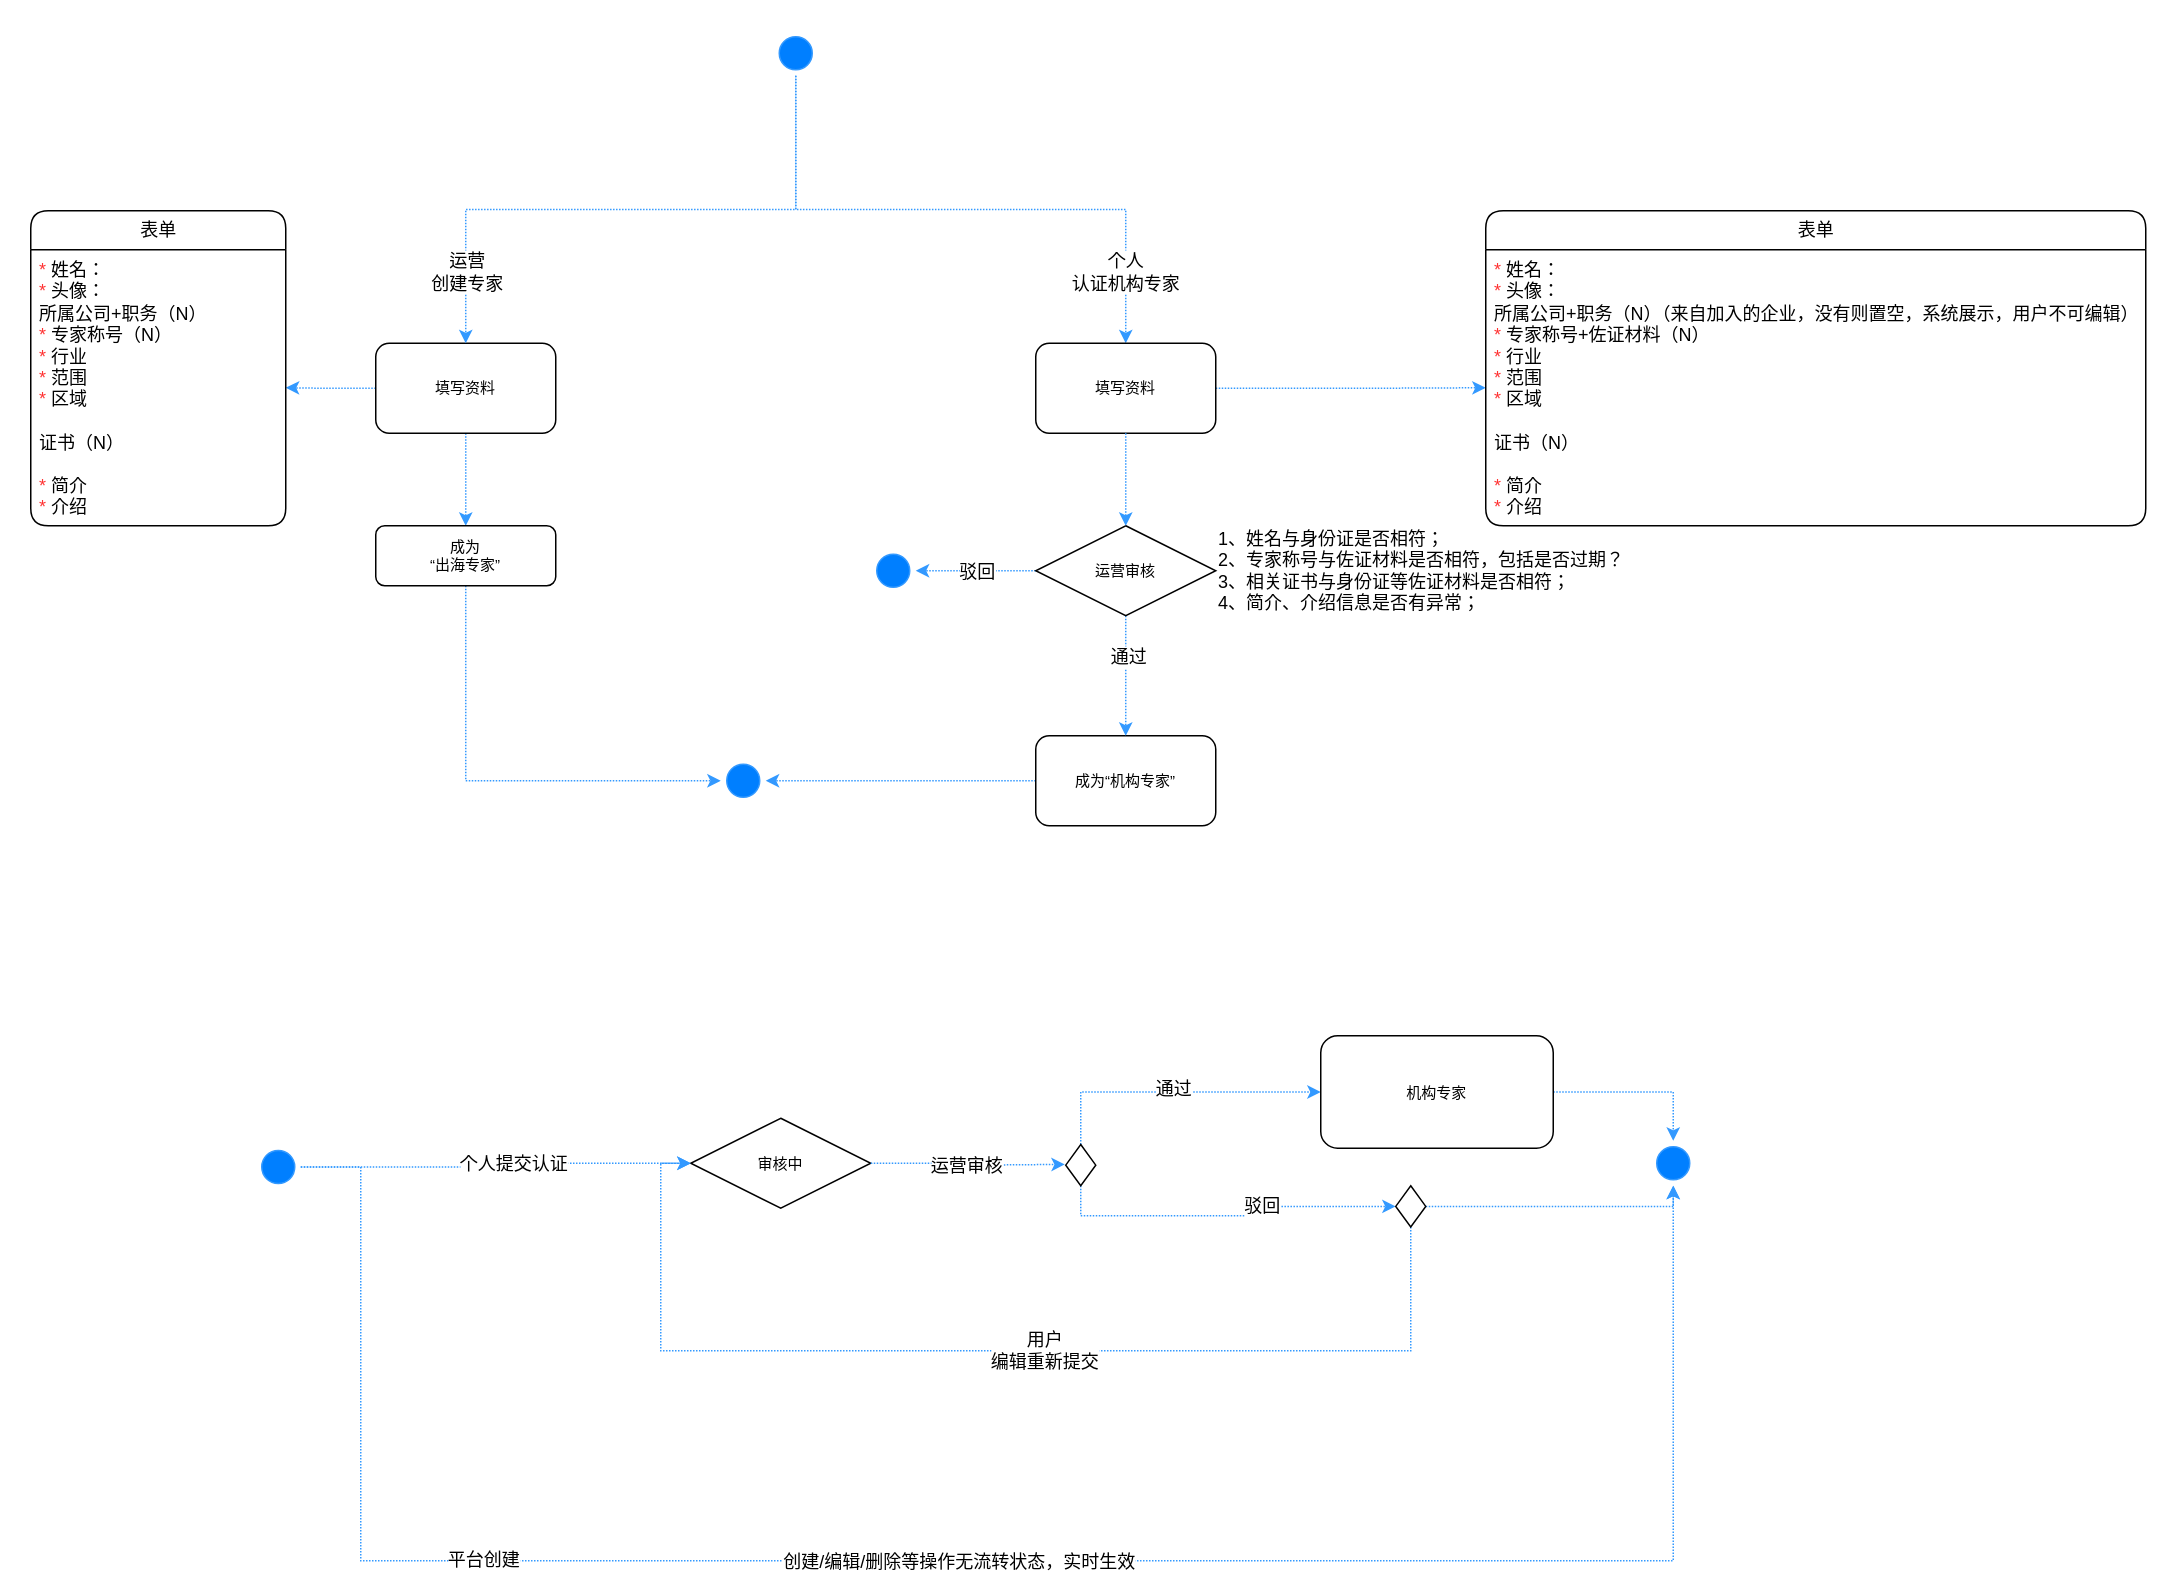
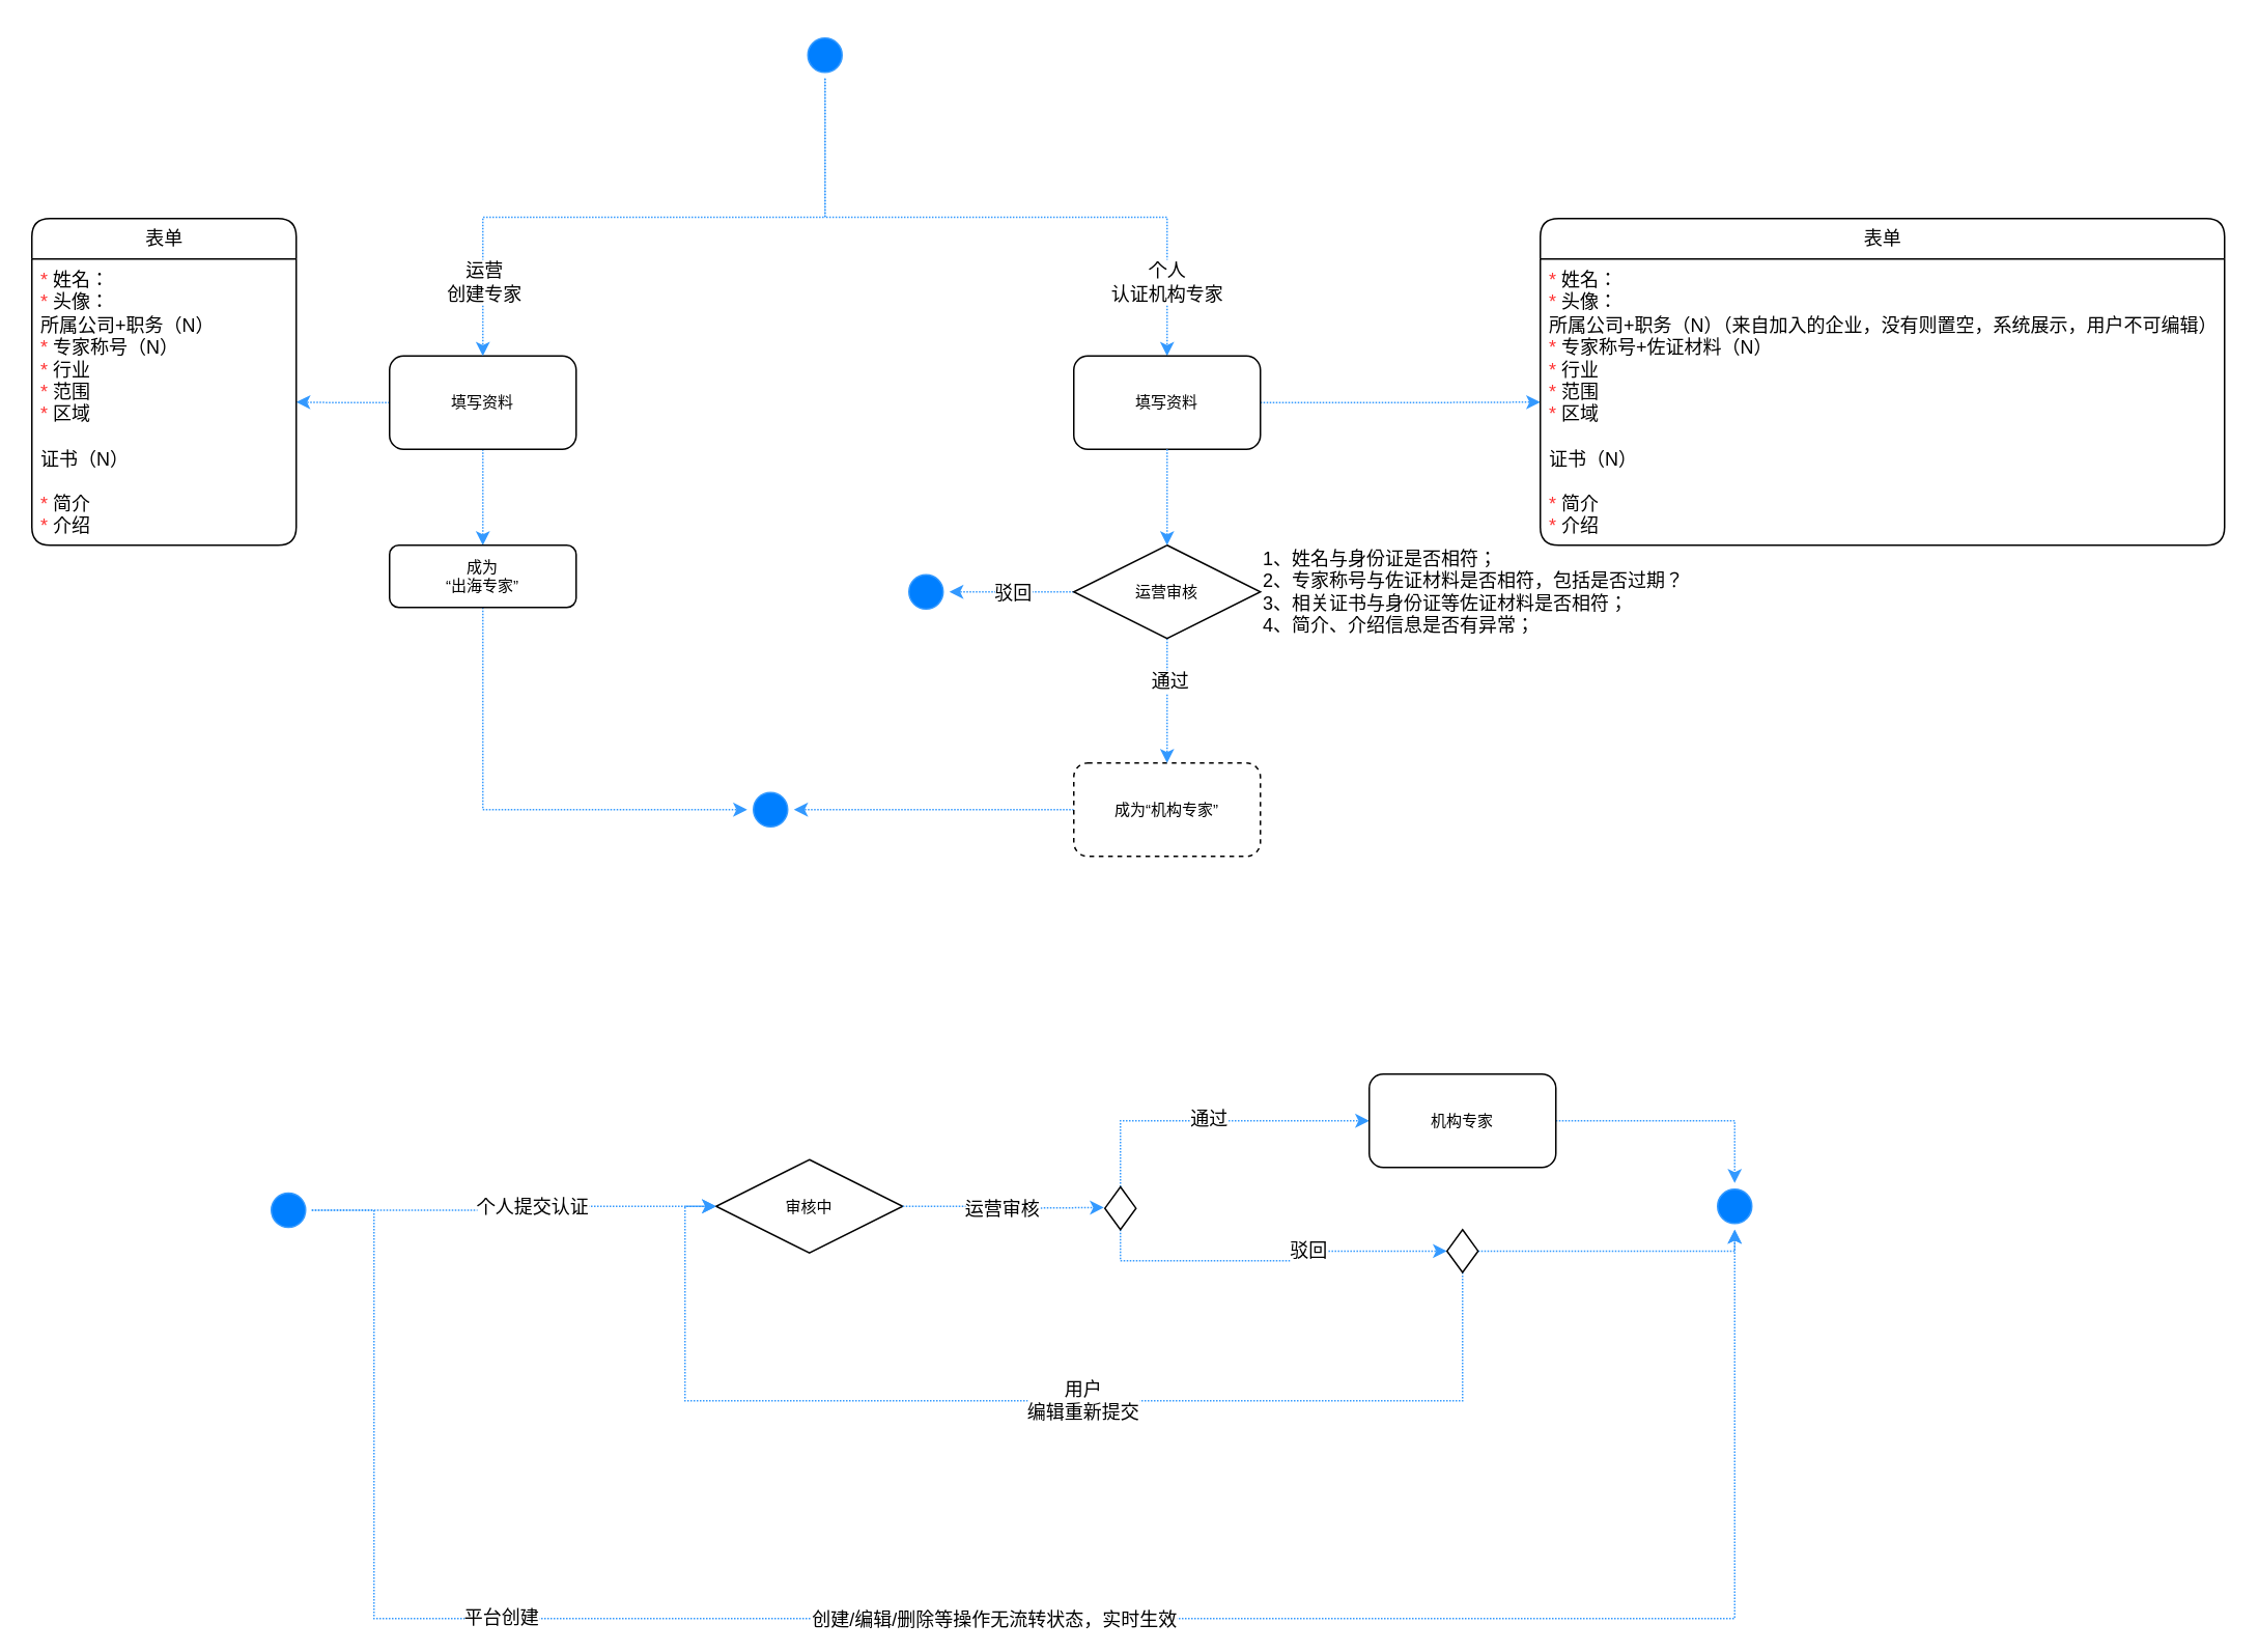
- <mxCell id="14" value="成为“机构专家”" style="rounded=1;whiteSpace=wrap;html=1;fontSize=10;" vertex="1" parent="1"><mxGeometry x="690" y="490" width="120" height="60" as="geometry" /></mxCell>
+ <mxCell id="14" value="成为“机构专家”" style="rounded=1;whiteSpace=wrap;html=1;fontSize=10;dashed=1;" vertex="1" parent="1"><mxGeometry x="690" y="490" width="120" height="60" as="geometry" /></mxCell>
- <mxCell id="44" value="机构专家" style="rounded=1;whiteSpace=wrap;html=1;fontSize=10;" vertex="1" parent="1"><mxGeometry x="880" y="690" width="155" height="75" as="geometry" /></mxCell>
+ <mxCell id="44" value="机构专家" style="rounded=1;whiteSpace=wrap;html=1;fontSize=10;" vertex="1" parent="1"><mxGeometry x="880" y="690" width="120" height="60" as="geometry" /></mxCell>
